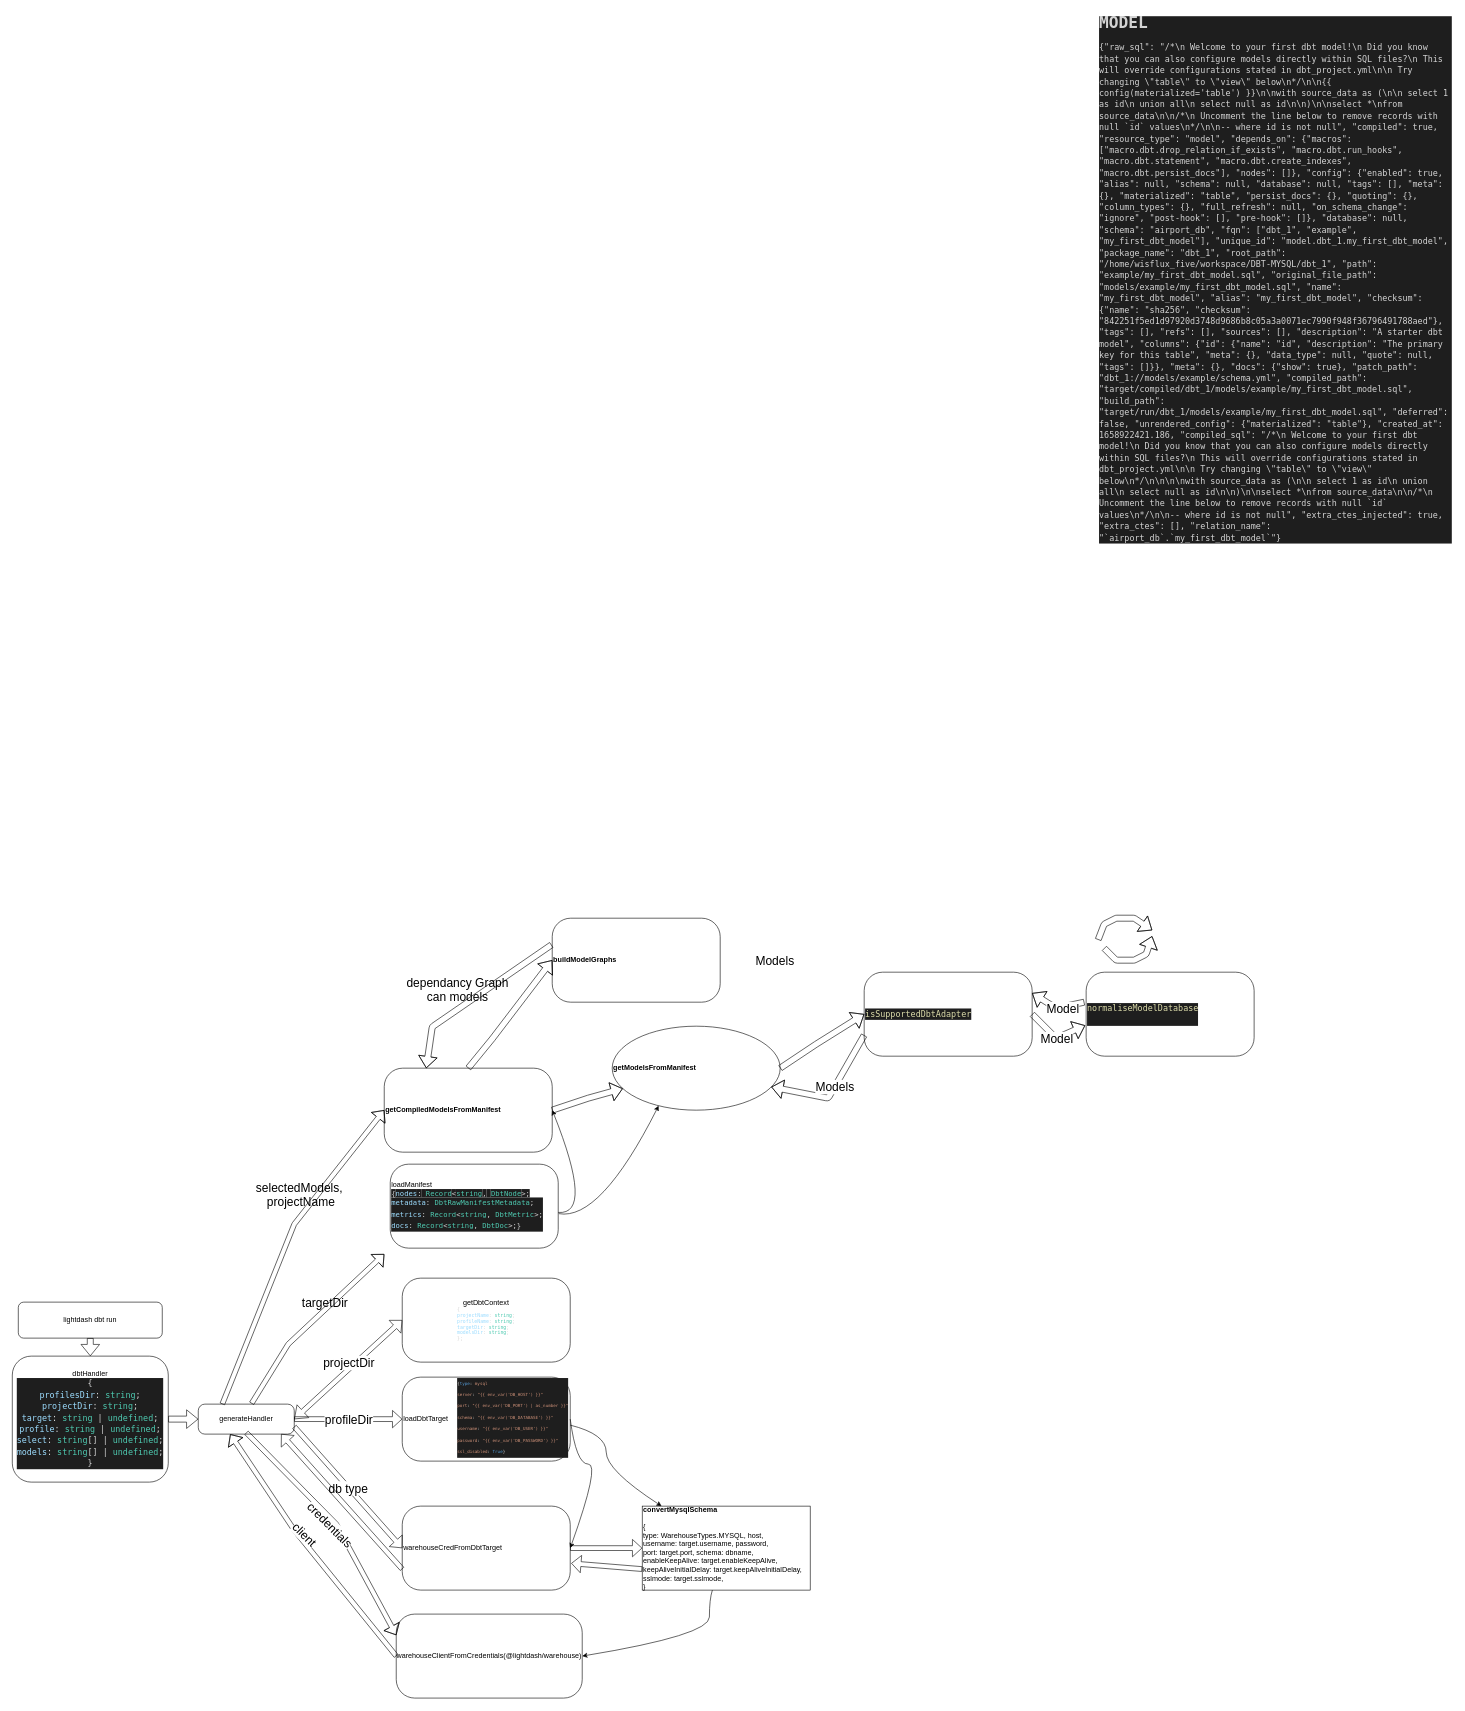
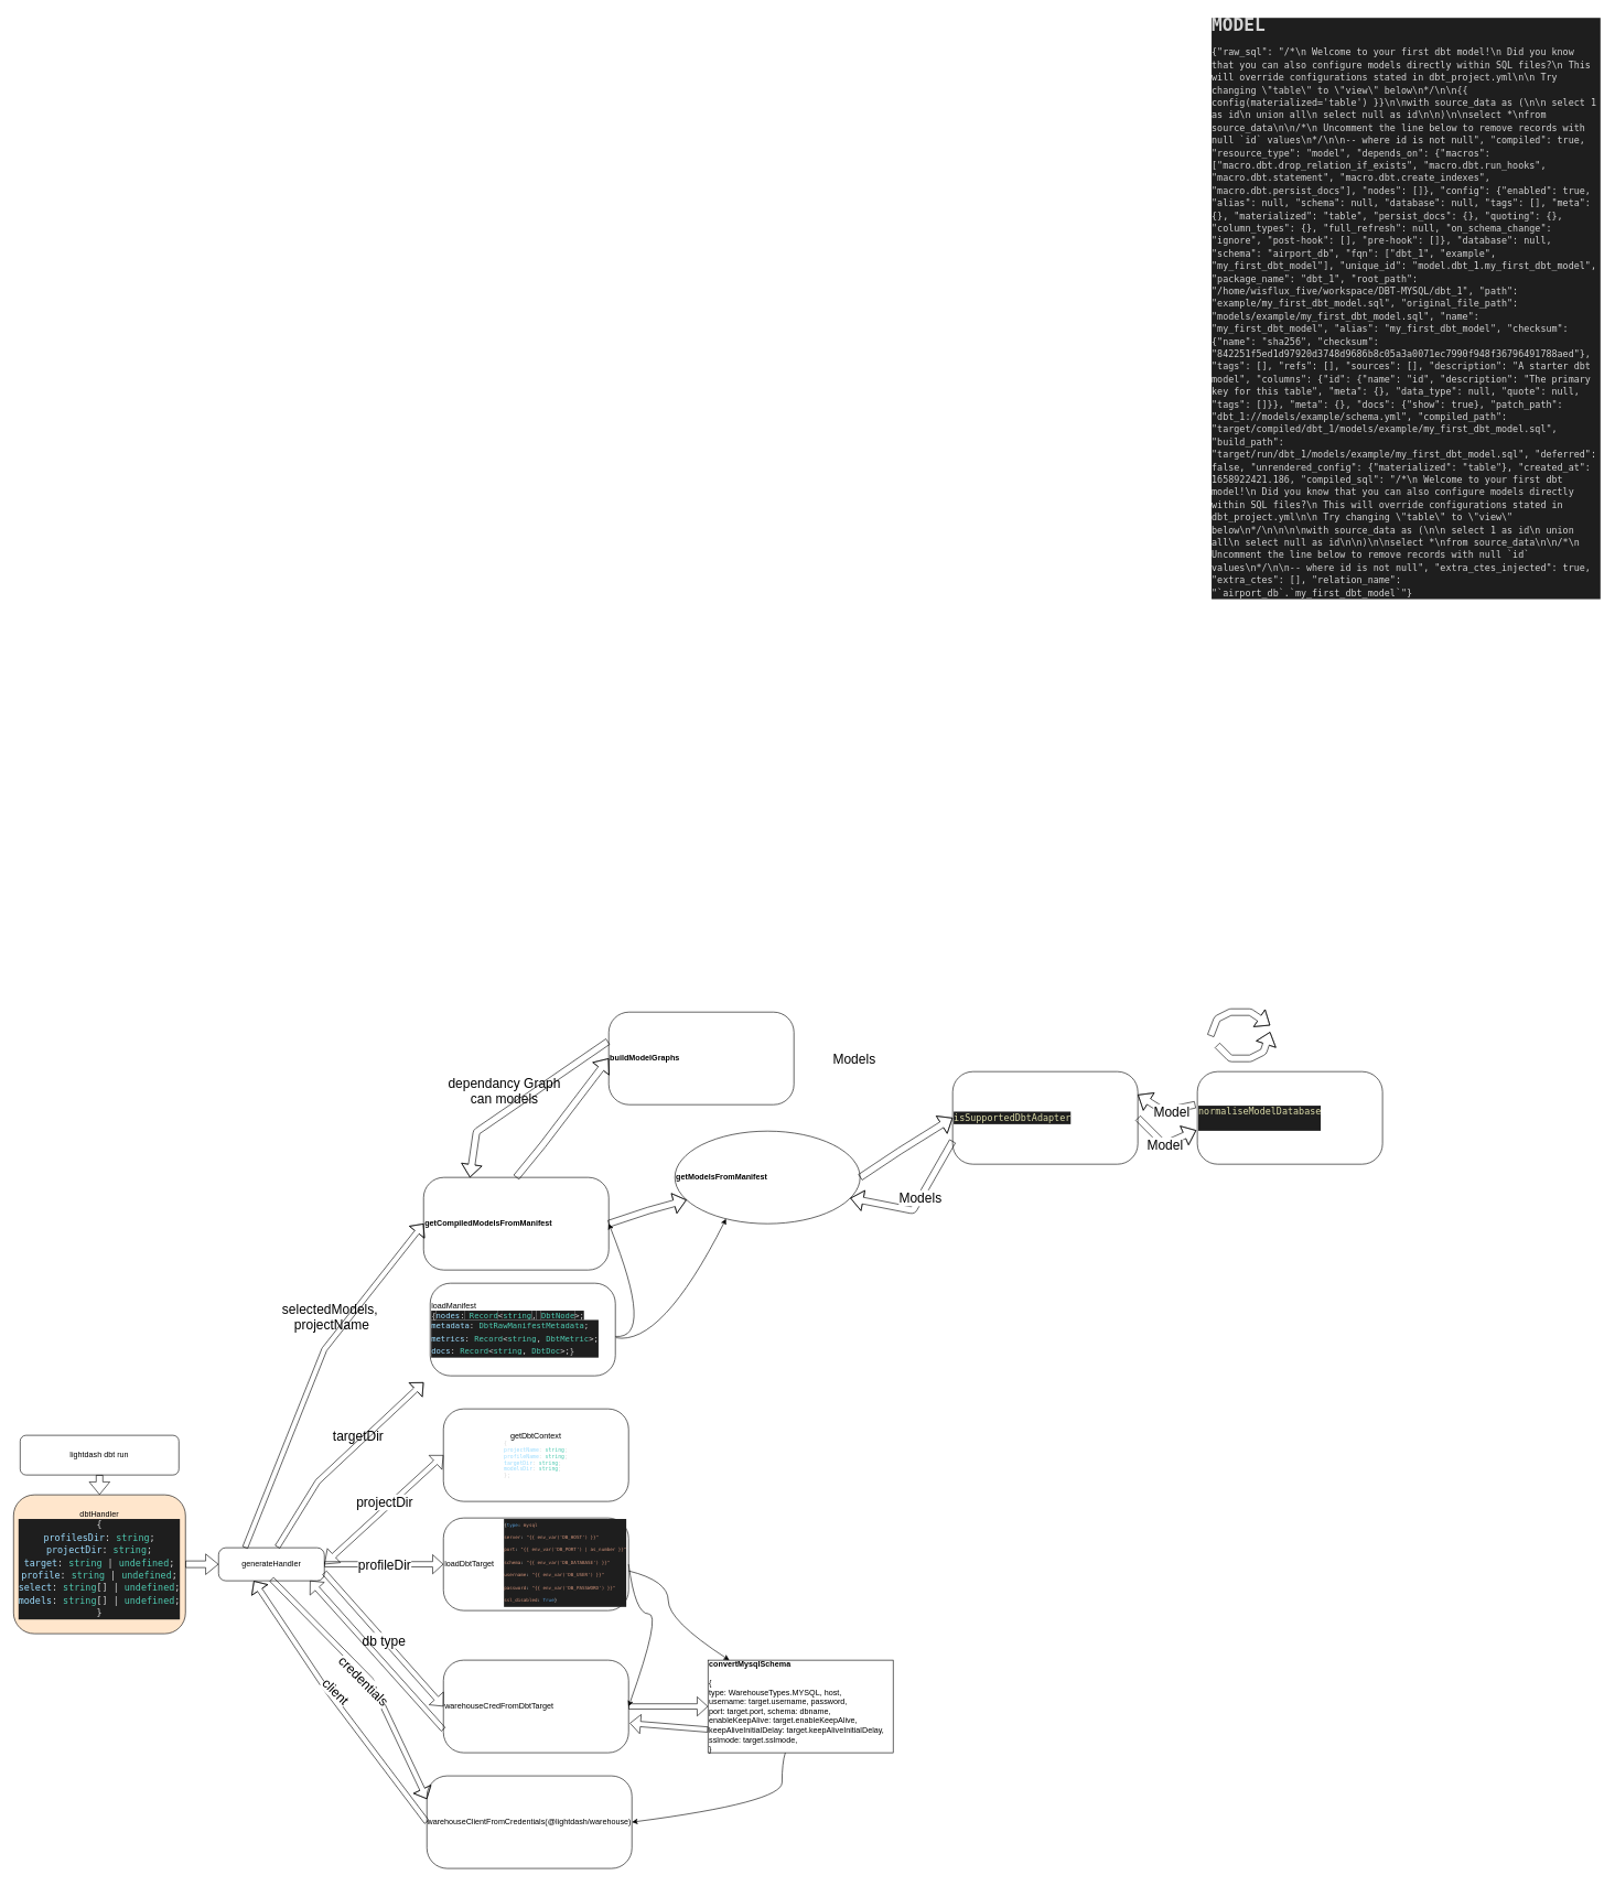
- <mxCell id="3" value="dbtHandler&lt;br&gt;&lt;div style=&quot;color: rgb(212 , 212 , 212) ; background-color: rgb(30 , 30 , 30) ; font-family: &amp;#34;droid sans mono&amp;#34; , &amp;#34;monospace&amp;#34; , monospace ; font-size: 14px ; line-height: 19px&quot;&gt;&lt;div&gt;{&lt;/div&gt;&lt;div&gt;    &lt;span style=&quot;color: #9cdcfe&quot;&gt;profilesDir&lt;/span&gt;: &lt;span style=&quot;color: #4ec9b0&quot;&gt;string&lt;/span&gt;;&lt;/div&gt;&lt;div&gt;    &lt;span style=&quot;color: #9cdcfe&quot;&gt;projectDir&lt;/span&gt;: &lt;span style=&quot;color: #4ec9b0&quot;&gt;string&lt;/span&gt;;&lt;/div&gt;&lt;div&gt;    &lt;span style=&quot;color: #9cdcfe&quot;&gt;target&lt;/span&gt;: &lt;span style=&quot;color: #4ec9b0&quot;&gt;string&lt;/span&gt; | &lt;span style=&quot;color: #4ec9b0&quot;&gt;undefined&lt;/span&gt;;&lt;/div&gt;&lt;div&gt;    &lt;span style=&quot;color: #9cdcfe&quot;&gt;profile&lt;/span&gt;: &lt;span style=&quot;color: #4ec9b0&quot;&gt;string&lt;/span&gt; | &lt;span style=&quot;color: #4ec9b0&quot;&gt;undefined&lt;/span&gt;;&lt;/div&gt;&lt;div&gt;    &lt;span style=&quot;color: #9cdcfe&quot;&gt;select&lt;/span&gt;: &lt;span style=&quot;color: #4ec9b0&quot;&gt;string&lt;/span&gt;[] | &lt;span style=&quot;color: #4ec9b0&quot;&gt;undefined&lt;/span&gt;;&lt;/div&gt;&lt;div&gt;    &lt;span style=&quot;color: #9cdcfe&quot;&gt;models&lt;/span&gt;: &lt;span style=&quot;color: #4ec9b0&quot;&gt;string&lt;/span&gt;[] | &lt;span style=&quot;color: #4ec9b0&quot;&gt;undefined&lt;/span&gt;;&lt;/div&gt;&lt;div&gt;}&lt;/div&gt;&lt;/div&gt;" style="rounded=1;whiteSpace=wrap;html=1;align=center;" vertex="1" parent="1"><mxGeometry x="20" y="2260" width="260" height="210" as="geometry" /></mxCell>
+ <mxCell id="3" value="dbtHandler&lt;br&gt;&lt;div style=&quot;color: rgb(212 , 212 , 212) ; background-color: rgb(30 , 30 , 30) ; font-family: &amp;#34;droid sans mono&amp;#34; , &amp;#34;monospace&amp;#34; , monospace ; font-size: 14px ; line-height: 19px&quot;&gt;&lt;div&gt;{&lt;/div&gt;&lt;div&gt;    &lt;span style=&quot;color: #9cdcfe&quot;&gt;profilesDir&lt;/span&gt;: &lt;span style=&quot;color: #4ec9b0&quot;&gt;string&lt;/span&gt;;&lt;/div&gt;&lt;div&gt;    &lt;span style=&quot;color: #9cdcfe&quot;&gt;projectDir&lt;/span&gt;: &lt;span style=&quot;color: #4ec9b0&quot;&gt;string&lt;/span&gt;;&lt;/div&gt;&lt;div&gt;    &lt;span style=&quot;color: #9cdcfe&quot;&gt;target&lt;/span&gt;: &lt;span style=&quot;color: #4ec9b0&quot;&gt;string&lt;/span&gt; | &lt;span style=&quot;color: #4ec9b0&quot;&gt;undefined&lt;/span&gt;;&lt;/div&gt;&lt;div&gt;    &lt;span style=&quot;color: #9cdcfe&quot;&gt;profile&lt;/span&gt;: &lt;span style=&quot;color: #4ec9b0&quot;&gt;string&lt;/span&gt; | &lt;span style=&quot;color: #4ec9b0&quot;&gt;undefined&lt;/span&gt;;&lt;/div&gt;&lt;div&gt;    &lt;span style=&quot;color: #9cdcfe&quot;&gt;select&lt;/span&gt;: &lt;span style=&quot;color: #4ec9b0&quot;&gt;string&lt;/span&gt;[] | &lt;span style=&quot;color: #4ec9b0&quot;&gt;undefined&lt;/span&gt;;&lt;/div&gt;&lt;div&gt;    &lt;span style=&quot;color: #9cdcfe&quot;&gt;models&lt;/span&gt;: &lt;span style=&quot;color: #4ec9b0&quot;&gt;string&lt;/span&gt;[] | &lt;span style=&quot;color: #4ec9b0&quot;&gt;undefined&lt;/span&gt;;&lt;/div&gt;&lt;div&gt;}&lt;/div&gt;&lt;/div&gt;" style="rounded=1;whiteSpace=wrap;html=1;align=center;fillColor=#ffe6cc;" vertex="1" parent="1"><mxGeometry x="20" y="2260" width="260" height="210" as="geometry" /></mxCell>
- <mxCell id="26" value="warehouseClientFromCredentials(@lightdash/warehouse)" style="rounded=1;whiteSpace=wrap;html=1;align=center;arcSize=22;" vertex="1" parent="1"><mxGeometry x="660" y="2690" width="310" height="140" as="geometry" /></mxCell>
+ <mxCell id="26" value="warehouseClientFromCredentials(@lightdash/warehouse)" style="rounded=1;whiteSpace=wrap;html=1;align=center;arcSize=22;" vertex="1" parent="1"><mxGeometry x="645" y="2685" width="310" height="140" as="geometry" /></mxCell>
